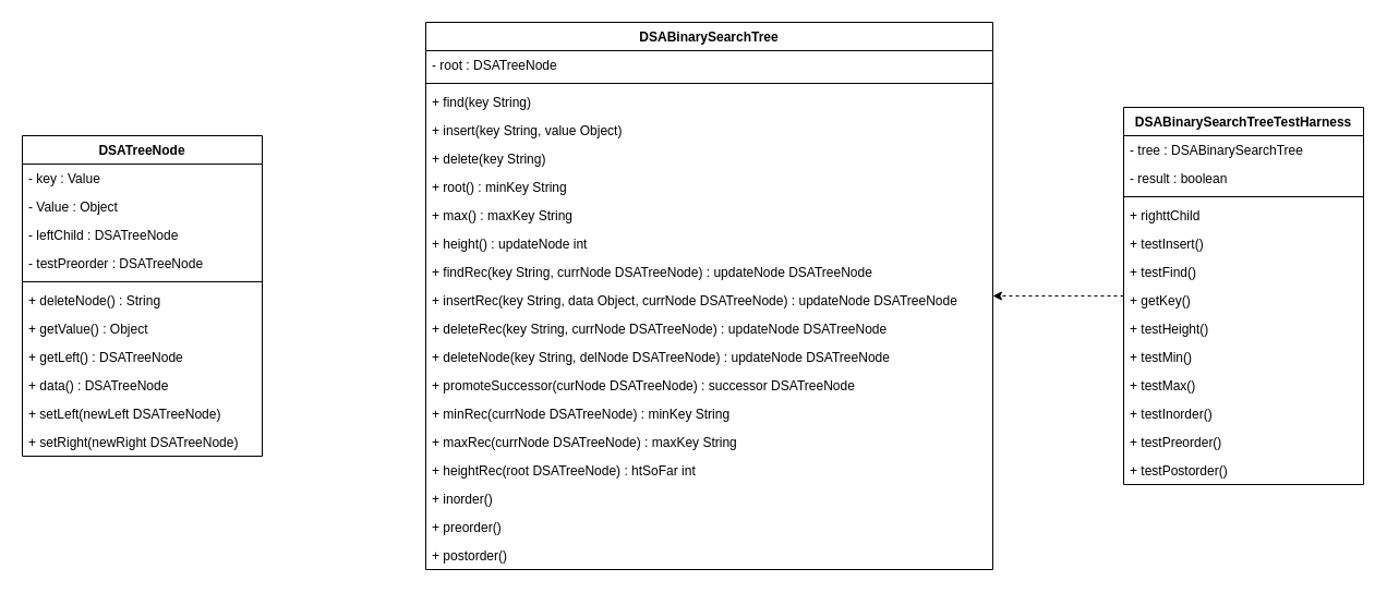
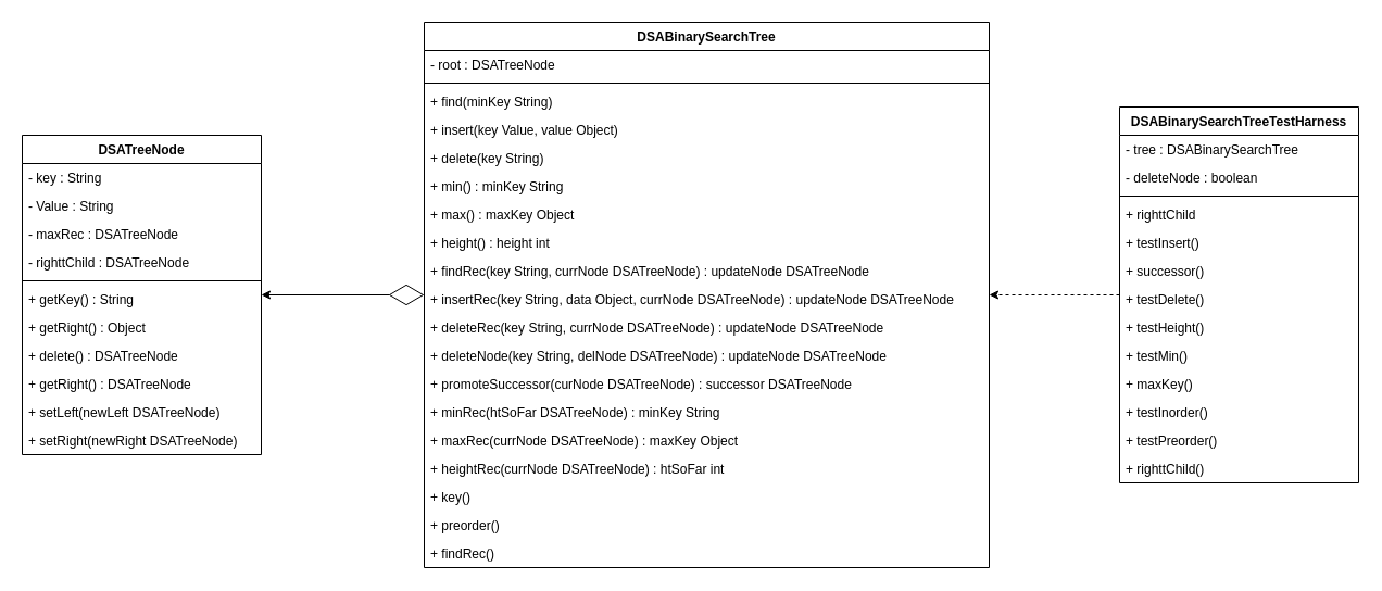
- <mxCell id="6" value="+ find(key String)" style="text;strokeColor=none;fillColor=none;align=left;verticalAlign=top;spacingLeft=4;spacingRight=4;overflow=hidden;rotatable=0;points=[[0,0.5],[1,0.5]];portConstraint=eastwest;" vertex="1" parent="3"><mxGeometry y="60" width="520" height="26" as="geometry" /></mxCell>
+ <mxCell id="6" value="+ find(minKey String)" style="text;strokeColor=none;fillColor=none;align=left;verticalAlign=top;spacingLeft=4;spacingRight=4;overflow=hidden;rotatable=0;points=[[0,0.5],[1,0.5]];portConstraint=eastwest;" vertex="1" parent="3"><mxGeometry y="60" width="520" height="26" as="geometry" /></mxCell>
- <mxCell id="7" value="+ insert(key String, value Object)" style="text;strokeColor=none;fillColor=none;align=left;verticalAlign=top;spacingLeft=4;spacingRight=4;overflow=hidden;rotatable=0;points=[[0,0.5],[1,0.5]];portConstraint=eastwest;" vertex="1" parent="3"><mxGeometry y="86" width="520" height="26" as="geometry" /></mxCell>
+ <mxCell id="7" value="+ insert(key Value, value Object)" style="text;strokeColor=none;fillColor=none;align=left;verticalAlign=top;spacingLeft=4;spacingRight=4;overflow=hidden;rotatable=0;points=[[0,0.5],[1,0.5]];portConstraint=eastwest;" vertex="1" parent="3"><mxGeometry y="86" width="520" height="26" as="geometry" /></mxCell>
- <mxCell id="24" value="- key : Value" style="text;strokeColor=none;fillColor=none;align=left;verticalAlign=top;spacingLeft=4;spacingRight=4;overflow=hidden;rotatable=0;points=[[0,0.5],[1,0.5]];portConstraint=eastwest;" vertex="1" parent="23"><mxGeometry y="26" width="220" height="26" as="geometry" /></mxCell>
+ <mxCell id="24" value="- key : String" style="text;strokeColor=none;fillColor=none;align=left;verticalAlign=top;spacingLeft=4;spacingRight=4;overflow=hidden;rotatable=0;points=[[0,0.5],[1,0.5]];portConstraint=eastwest;" vertex="1" parent="23"><mxGeometry y="26" width="220" height="26" as="geometry" /></mxCell>
- <mxCell id="38" value="- result : boolean" style="text;strokeColor=none;fillColor=none;align=left;verticalAlign=top;spacingLeft=4;spacingRight=4;overflow=hidden;rotatable=0;points=[[0,0.5],[1,0.5]];portConstraint=eastwest;" vertex="1" parent="36"><mxGeometry y="52" width="220" height="26" as="geometry" /></mxCell>
+ <mxCell id="38" value="- deleteNode : boolean" style="text;strokeColor=none;fillColor=none;align=left;verticalAlign=top;spacingLeft=4;spacingRight=4;overflow=hidden;rotatable=0;points=[[0,0.5],[1,0.5]];portConstraint=eastwest;" vertex="1" parent="36"><mxGeometry y="52" width="220" height="26" as="geometry" /></mxCell>
- <mxCell id="9" value="+ root() : minKey String" style="text;strokeColor=none;fillColor=none;align=left;verticalAlign=top;spacingLeft=4;spacingRight=4;overflow=hidden;rotatable=0;points=[[0,0.5],[1,0.5]];portConstraint=eastwest;" vertex="1" parent="3"><mxGeometry y="138" width="520" height="26" as="geometry" /></mxCell>
+ <mxCell id="9" value="+ min() : minKey String" style="text;strokeColor=none;fillColor=none;align=left;verticalAlign=top;spacingLeft=4;spacingRight=4;overflow=hidden;rotatable=0;points=[[0,0.5],[1,0.5]];portConstraint=eastwest;" vertex="1" parent="3"><mxGeometry y="138" width="520" height="26" as="geometry" /></mxCell>
- <mxCell id="25" value="- Value : Object" style="text;strokeColor=none;fillColor=none;align=left;verticalAlign=top;spacingLeft=4;spacingRight=4;overflow=hidden;rotatable=0;points=[[0,0.5],[1,0.5]];portConstraint=eastwest;" vertex="1" parent="23"><mxGeometry y="52" width="220" height="26" as="geometry" /></mxCell>
+ <mxCell id="25" value="- Value : String" style="text;strokeColor=none;fillColor=none;align=left;verticalAlign=top;spacingLeft=4;spacingRight=4;overflow=hidden;rotatable=0;points=[[0,0.5],[1,0.5]];portConstraint=eastwest;" vertex="1" parent="23"><mxGeometry y="52" width="220" height="26" as="geometry" /></mxCell>
- <mxCell id="10" value="+ max() : maxKey String" style="text;strokeColor=none;fillColor=none;align=left;verticalAlign=top;spacingLeft=4;spacingRight=4;overflow=hidden;rotatable=0;points=[[0,0.5],[1,0.5]];portConstraint=eastwest;" vertex="1" parent="3"><mxGeometry y="164" width="520" height="26" as="geometry" /></mxCell>
+ <mxCell id="10" value="+ max() : maxKey Object" style="text;strokeColor=none;fillColor=none;align=left;verticalAlign=top;spacingLeft=4;spacingRight=4;overflow=hidden;rotatable=0;points=[[0,0.5],[1,0.5]];portConstraint=eastwest;" vertex="1" parent="3"><mxGeometry y="164" width="520" height="26" as="geometry" /></mxCell>
- <mxCell id="26" value="- leftChild : DSATreeNode" style="text;strokeColor=none;fillColor=none;align=left;verticalAlign=top;spacingLeft=4;spacingRight=4;overflow=hidden;rotatable=0;points=[[0,0.5],[1,0.5]];portConstraint=eastwest;" vertex="1" parent="23"><mxGeometry y="78" width="220" height="26" as="geometry" /></mxCell>
+ <mxCell id="26" value="- maxRec : DSATreeNode" style="text;strokeColor=none;fillColor=none;align=left;verticalAlign=top;spacingLeft=4;spacingRight=4;overflow=hidden;rotatable=0;points=[[0,0.5],[1,0.5]];portConstraint=eastwest;" vertex="1" parent="23"><mxGeometry y="78" width="220" height="26" as="geometry" /></mxCell>
- <mxCell id="11" value="+ height() : updateNode int" style="text;strokeColor=none;fillColor=none;align=left;verticalAlign=top;spacingLeft=4;spacingRight=4;overflow=hidden;rotatable=0;points=[[0,0.5],[1,0.5]];portConstraint=eastwest;" vertex="1" parent="3"><mxGeometry y="190" width="520" height="26" as="geometry" /></mxCell>
+ <mxCell id="11" value="+ height() : height int" style="text;strokeColor=none;fillColor=none;align=left;verticalAlign=top;spacingLeft=4;spacingRight=4;overflow=hidden;rotatable=0;points=[[0,0.5],[1,0.5]];portConstraint=eastwest;" vertex="1" parent="3"><mxGeometry y="190" width="520" height="26" as="geometry" /></mxCell>
- <mxCell id="27" value="- testPreorder : DSATreeNode" style="text;strokeColor=none;fillColor=none;align=left;verticalAlign=top;spacingLeft=4;spacingRight=4;overflow=hidden;rotatable=0;points=[[0,0.5],[1,0.5]];portConstraint=eastwest;" vertex="1" parent="23"><mxGeometry y="104" width="220" height="26" as="geometry" /></mxCell>
+ <mxCell id="27" value="- righttChild : DSATreeNode" style="text;strokeColor=none;fillColor=none;align=left;verticalAlign=top;spacingLeft=4;spacingRight=4;overflow=hidden;rotatable=0;points=[[0,0.5],[1,0.5]];portConstraint=eastwest;" vertex="1" parent="23"><mxGeometry y="104" width="220" height="26" as="geometry" /></mxCell>
- <mxCell id="42" value="+ testFind()" style="text;strokeColor=none;fillColor=none;align=left;verticalAlign=top;spacingLeft=4;spacingRight=4;overflow=hidden;rotatable=0;points=[[0,0.5],[1,0.5]];portConstraint=eastwest;" vertex="1" parent="36"><mxGeometry y="138" width="220" height="26" as="geometry" /></mxCell>
+ <mxCell id="42" value="+ successor()" style="text;strokeColor=none;fillColor=none;align=left;verticalAlign=top;spacingLeft=4;spacingRight=4;overflow=hidden;rotatable=0;points=[[0,0.5],[1,0.5]];portConstraint=eastwest;" vertex="1" parent="36"><mxGeometry y="138" width="220" height="26" as="geometry" /></mxCell>
+ <mxCell id="2" value="" style="edgeStyle=orthogonalEdgeStyle;rounded=0;orthogonalLoop=1;jettySize=auto;html=1;startArrow=diamondThin;startFill=0;startSize=30;" edge="1" parent="1" source="3" target="23"><mxGeometry relative="1" as="geometry"><mxPoint x="330" y="180" as="targetPoint" /></mxGeometry></mxCell>
- <mxCell id="29" value="+ deleteNode() : String" style="text;strokeColor=none;fillColor=none;align=left;verticalAlign=top;spacingLeft=4;spacingRight=4;overflow=hidden;rotatable=0;points=[[0,0.5],[1,0.5]];portConstraint=eastwest;" vertex="1" parent="23"><mxGeometry y="138" width="220" height="26" as="geometry" /></mxCell>
+ <mxCell id="29" value="+ getKey() : String" style="text;strokeColor=none;fillColor=none;align=left;verticalAlign=top;spacingLeft=4;spacingRight=4;overflow=hidden;rotatable=0;points=[[0,0.5],[1,0.5]];portConstraint=eastwest;" vertex="1" parent="23"><mxGeometry y="138" width="220" height="26" as="geometry" /></mxCell>
- <mxCell id="43" value="+ getKey()" style="text;strokeColor=none;fillColor=none;align=left;verticalAlign=top;spacingLeft=4;spacingRight=4;overflow=hidden;rotatable=0;points=[[0,0.5],[1,0.5]];portConstraint=eastwest;" vertex="1" parent="36"><mxGeometry y="164" width="220" height="26" as="geometry" /></mxCell>
+ <mxCell id="43" value="+ testDelete()" style="text;strokeColor=none;fillColor=none;align=left;verticalAlign=top;spacingLeft=4;spacingRight=4;overflow=hidden;rotatable=0;points=[[0,0.5],[1,0.5]];portConstraint=eastwest;" vertex="1" parent="36"><mxGeometry y="164" width="220" height="26" as="geometry" /></mxCell>
- <mxCell id="30" value="+ getValue() : Object" style="text;strokeColor=none;fillColor=none;align=left;verticalAlign=top;spacingLeft=4;spacingRight=4;overflow=hidden;rotatable=0;points=[[0,0.5],[1,0.5]];portConstraint=eastwest;" vertex="1" parent="23"><mxGeometry y="164" width="220" height="26" as="geometry" /></mxCell>
+ <mxCell id="30" value="+ getRight() : Object" style="text;strokeColor=none;fillColor=none;align=left;verticalAlign=top;spacingLeft=4;spacingRight=4;overflow=hidden;rotatable=0;points=[[0,0.5],[1,0.5]];portConstraint=eastwest;" vertex="1" parent="23"><mxGeometry y="164" width="220" height="26" as="geometry" /></mxCell>
- <mxCell id="31" value="+ getLeft() : DSATreeNode" style="text;strokeColor=none;fillColor=none;align=left;verticalAlign=top;spacingLeft=4;spacingRight=4;overflow=hidden;rotatable=0;points=[[0,0.5],[1,0.5]];portConstraint=eastwest;" vertex="1" parent="23"><mxGeometry y="190" width="220" height="26" as="geometry" /></mxCell>
+ <mxCell id="31" value="+ delete() : DSATreeNode" style="text;strokeColor=none;fillColor=none;align=left;verticalAlign=top;spacingLeft=4;spacingRight=4;overflow=hidden;rotatable=0;points=[[0,0.5],[1,0.5]];portConstraint=eastwest;" vertex="1" parent="23"><mxGeometry y="190" width="220" height="26" as="geometry" /></mxCell>
- <mxCell id="32" value="+ data() : DSATreeNode" style="text;strokeColor=none;fillColor=none;align=left;verticalAlign=top;spacingLeft=4;spacingRight=4;overflow=hidden;rotatable=0;points=[[0,0.5],[1,0.5]];portConstraint=eastwest;" vertex="1" parent="23"><mxGeometry y="216" width="220" height="26" as="geometry" /></mxCell>
+ <mxCell id="32" value="+ getRight() : DSATreeNode" style="text;strokeColor=none;fillColor=none;align=left;verticalAlign=top;spacingLeft=4;spacingRight=4;overflow=hidden;rotatable=0;points=[[0,0.5],[1,0.5]];portConstraint=eastwest;" vertex="1" parent="23"><mxGeometry y="216" width="220" height="26" as="geometry" /></mxCell>
- <mxCell id="46" value="+ testMax()" style="text;strokeColor=none;fillColor=none;align=left;verticalAlign=top;spacingLeft=4;spacingRight=4;overflow=hidden;rotatable=0;points=[[0,0.5],[1,0.5]];portConstraint=eastwest;" vertex="1" parent="36"><mxGeometry y="242" width="220" height="26" as="geometry" /></mxCell>
+ <mxCell id="46" value="+ maxKey()" style="text;strokeColor=none;fillColor=none;align=left;verticalAlign=top;spacingLeft=4;spacingRight=4;overflow=hidden;rotatable=0;points=[[0,0.5],[1,0.5]];portConstraint=eastwest;" vertex="1" parent="36"><mxGeometry y="242" width="220" height="26" as="geometry" /></mxCell>
- <mxCell id="17" value="+ minRec(currNode DSATreeNode) : minKey String" style="text;strokeColor=none;fillColor=none;align=left;verticalAlign=top;spacingLeft=4;spacingRight=4;overflow=hidden;rotatable=0;points=[[0,0.5],[1,0.5]];portConstraint=eastwest;" vertex="1" parent="3"><mxGeometry y="346" width="520" height="26" as="geometry" /></mxCell>
+ <mxCell id="17" value="+ minRec(htSoFar DSATreeNode) : minKey String" style="text;strokeColor=none;fillColor=none;align=left;verticalAlign=top;spacingLeft=4;spacingRight=4;overflow=hidden;rotatable=0;points=[[0,0.5],[1,0.5]];portConstraint=eastwest;" vertex="1" parent="3"><mxGeometry y="346" width="520" height="26" as="geometry" /></mxCell>
- <mxCell id="18" value="+ maxRec(currNode DSATreeNode) : maxKey String" style="text;strokeColor=none;fillColor=none;align=left;verticalAlign=top;spacingLeft=4;spacingRight=4;overflow=hidden;rotatable=0;points=[[0,0.5],[1,0.5]];portConstraint=eastwest;" vertex="1" parent="3"><mxGeometry y="372" width="520" height="26" as="geometry" /></mxCell>
+ <mxCell id="18" value="+ maxRec(currNode DSATreeNode) : maxKey Object" style="text;strokeColor=none;fillColor=none;align=left;verticalAlign=top;spacingLeft=4;spacingRight=4;overflow=hidden;rotatable=0;points=[[0,0.5],[1,0.5]];portConstraint=eastwest;" vertex="1" parent="3"><mxGeometry y="372" width="520" height="26" as="geometry" /></mxCell>
- <mxCell id="19" value="+ heightRec(root DSATreeNode) : htSoFar int" style="text;strokeColor=none;fillColor=none;align=left;verticalAlign=top;spacingLeft=4;spacingRight=4;overflow=hidden;rotatable=0;points=[[0,0.5],[1,0.5]];portConstraint=eastwest;" vertex="1" parent="3"><mxGeometry y="398" width="520" height="26" as="geometry" /></mxCell>
+ <mxCell id="19" value="+ heightRec(currNode DSATreeNode) : htSoFar int" style="text;strokeColor=none;fillColor=none;align=left;verticalAlign=top;spacingLeft=4;spacingRight=4;overflow=hidden;rotatable=0;points=[[0,0.5],[1,0.5]];portConstraint=eastwest;" vertex="1" parent="3"><mxGeometry y="398" width="520" height="26" as="geometry" /></mxCell>
- <mxCell id="49" value="+ testPostorder()" style="text;strokeColor=none;fillColor=none;align=left;verticalAlign=top;spacingLeft=4;spacingRight=4;overflow=hidden;rotatable=0;points=[[0,0.5],[1,0.5]];portConstraint=eastwest;" vertex="1" parent="36"><mxGeometry y="320" width="220" height="26" as="geometry" /></mxCell>
+ <mxCell id="49" value="+ righttChild()" style="text;strokeColor=none;fillColor=none;align=left;verticalAlign=top;spacingLeft=4;spacingRight=4;overflow=hidden;rotatable=0;points=[[0,0.5],[1,0.5]];portConstraint=eastwest;" vertex="1" parent="36"><mxGeometry y="320" width="220" height="26" as="geometry" /></mxCell>
- <mxCell id="20" value="+ inorder()" style="text;strokeColor=none;fillColor=none;align=left;verticalAlign=top;spacingLeft=4;spacingRight=4;overflow=hidden;rotatable=0;points=[[0,0.5],[1,0.5]];portConstraint=eastwest;" vertex="1" parent="3"><mxGeometry y="424" width="520" height="26" as="geometry" /></mxCell>
+ <mxCell id="20" value="+ key()" style="text;strokeColor=none;fillColor=none;align=left;verticalAlign=top;spacingLeft=4;spacingRight=4;overflow=hidden;rotatable=0;points=[[0,0.5],[1,0.5]];portConstraint=eastwest;" vertex="1" parent="3"><mxGeometry y="424" width="520" height="26" as="geometry" /></mxCell>
- <mxCell id="22" value="+ postorder()" style="text;strokeColor=none;fillColor=none;align=left;verticalAlign=top;spacingLeft=4;spacingRight=4;overflow=hidden;rotatable=0;points=[[0,0.5],[1,0.5]];portConstraint=eastwest;" vertex="1" parent="3"><mxGeometry y="476" width="520" height="26" as="geometry" /></mxCell>
+ <mxCell id="22" value="+ findRec()" style="text;strokeColor=none;fillColor=none;align=left;verticalAlign=top;spacingLeft=4;spacingRight=4;overflow=hidden;rotatable=0;points=[[0,0.5],[1,0.5]];portConstraint=eastwest;" vertex="1" parent="3"><mxGeometry y="476" width="520" height="26" as="geometry" /></mxCell>
